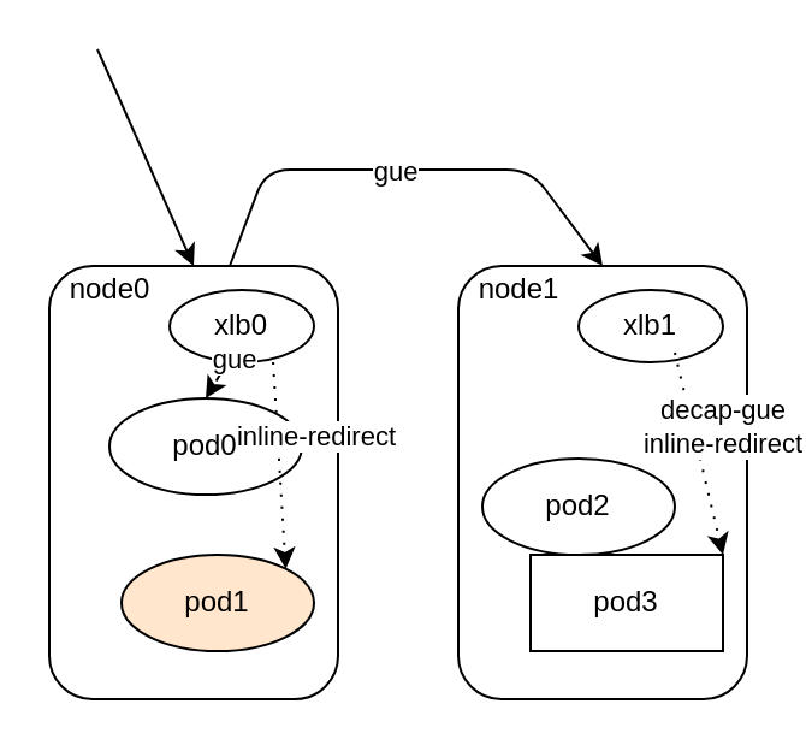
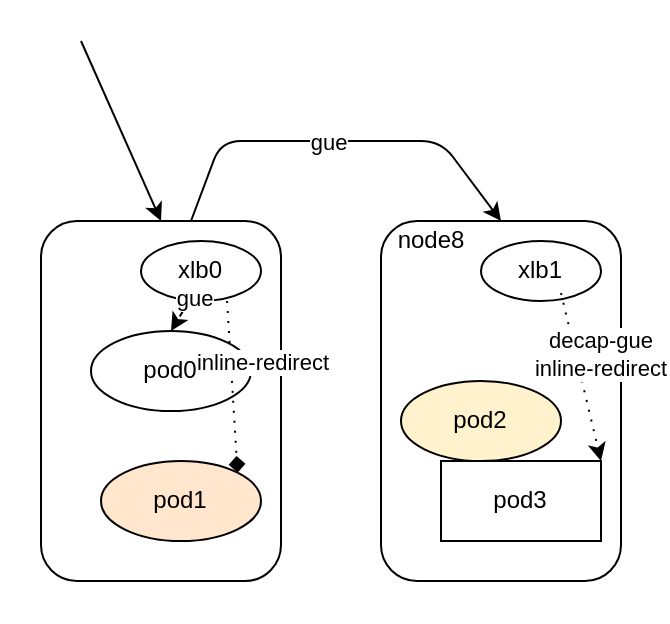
- <mxCell id="3" value="node0" style="text;html=1;align=center;verticalAlign=middle;resizable=0;points=[];autosize=1;" vertex="1" parent="1"><mxGeometry x="20" y="110" width="50" height="20" as="geometry" /></mxCell>
- <mxCell id="5" value="node1" style="text;html=1;align=center;verticalAlign=middle;resizable=0;points=[];autosize=1;" vertex="1" parent="1"><mxGeometry x="190" y="110" width="50" height="20" as="geometry" /></mxCell>
+ <mxCell id="5" value="node8" style="text;html=1;align=center;verticalAlign=middle;resizable=0;points=[];autosize=1;" vertex="1" parent="1"><mxGeometry x="190" y="110" width="50" height="20" as="geometry" /></mxCell>
- <mxCell id="8" value="pod2" style="ellipse;whiteSpace=wrap;html=1;" vertex="1" parent="1"><mxGeometry x="200" y="190" width="80" height="40" as="geometry" /></mxCell>
+ <mxCell id="8" value="pod2" style="ellipse;whiteSpace=wrap;html=1;fillColor=#fff2cc;" vertex="1" parent="1"><mxGeometry x="200" y="190" width="80" height="40" as="geometry" /></mxCell>
- <mxCell id="17" value="" style="endArrow=classic;html=1;entryX=1;entryY=0;entryDx=0;entryDy=0;dashed=1;exitX=0.717;exitY=1;exitDx=0;exitDy=0;exitPerimeter=0;dashPattern=1 4;" edge="1" parent="1" source="10" target="7"><mxGeometry width="50" height="50" relative="1" as="geometry"><mxPoint x="104" y="160" as="sourcePoint" /><mxPoint x="80" y="200" as="targetPoint" /></mxGeometry></mxCell>
+ <mxCell id="17" value="" style="endArrow=diamond;html=1;entryX=1;entryY=0;entryDx=0;entryDy=0;dashed=1;exitX=0.717;exitY=1;exitDx=0;exitDy=0;exitPerimeter=0;dashPattern=1 4;" edge="1" parent="1" source="10" target="7"><mxGeometry width="50" height="50" relative="1" as="geometry"><mxPoint x="104" y="160" as="sourcePoint" /><mxPoint x="80" y="200" as="targetPoint" /></mxGeometry></mxCell>
